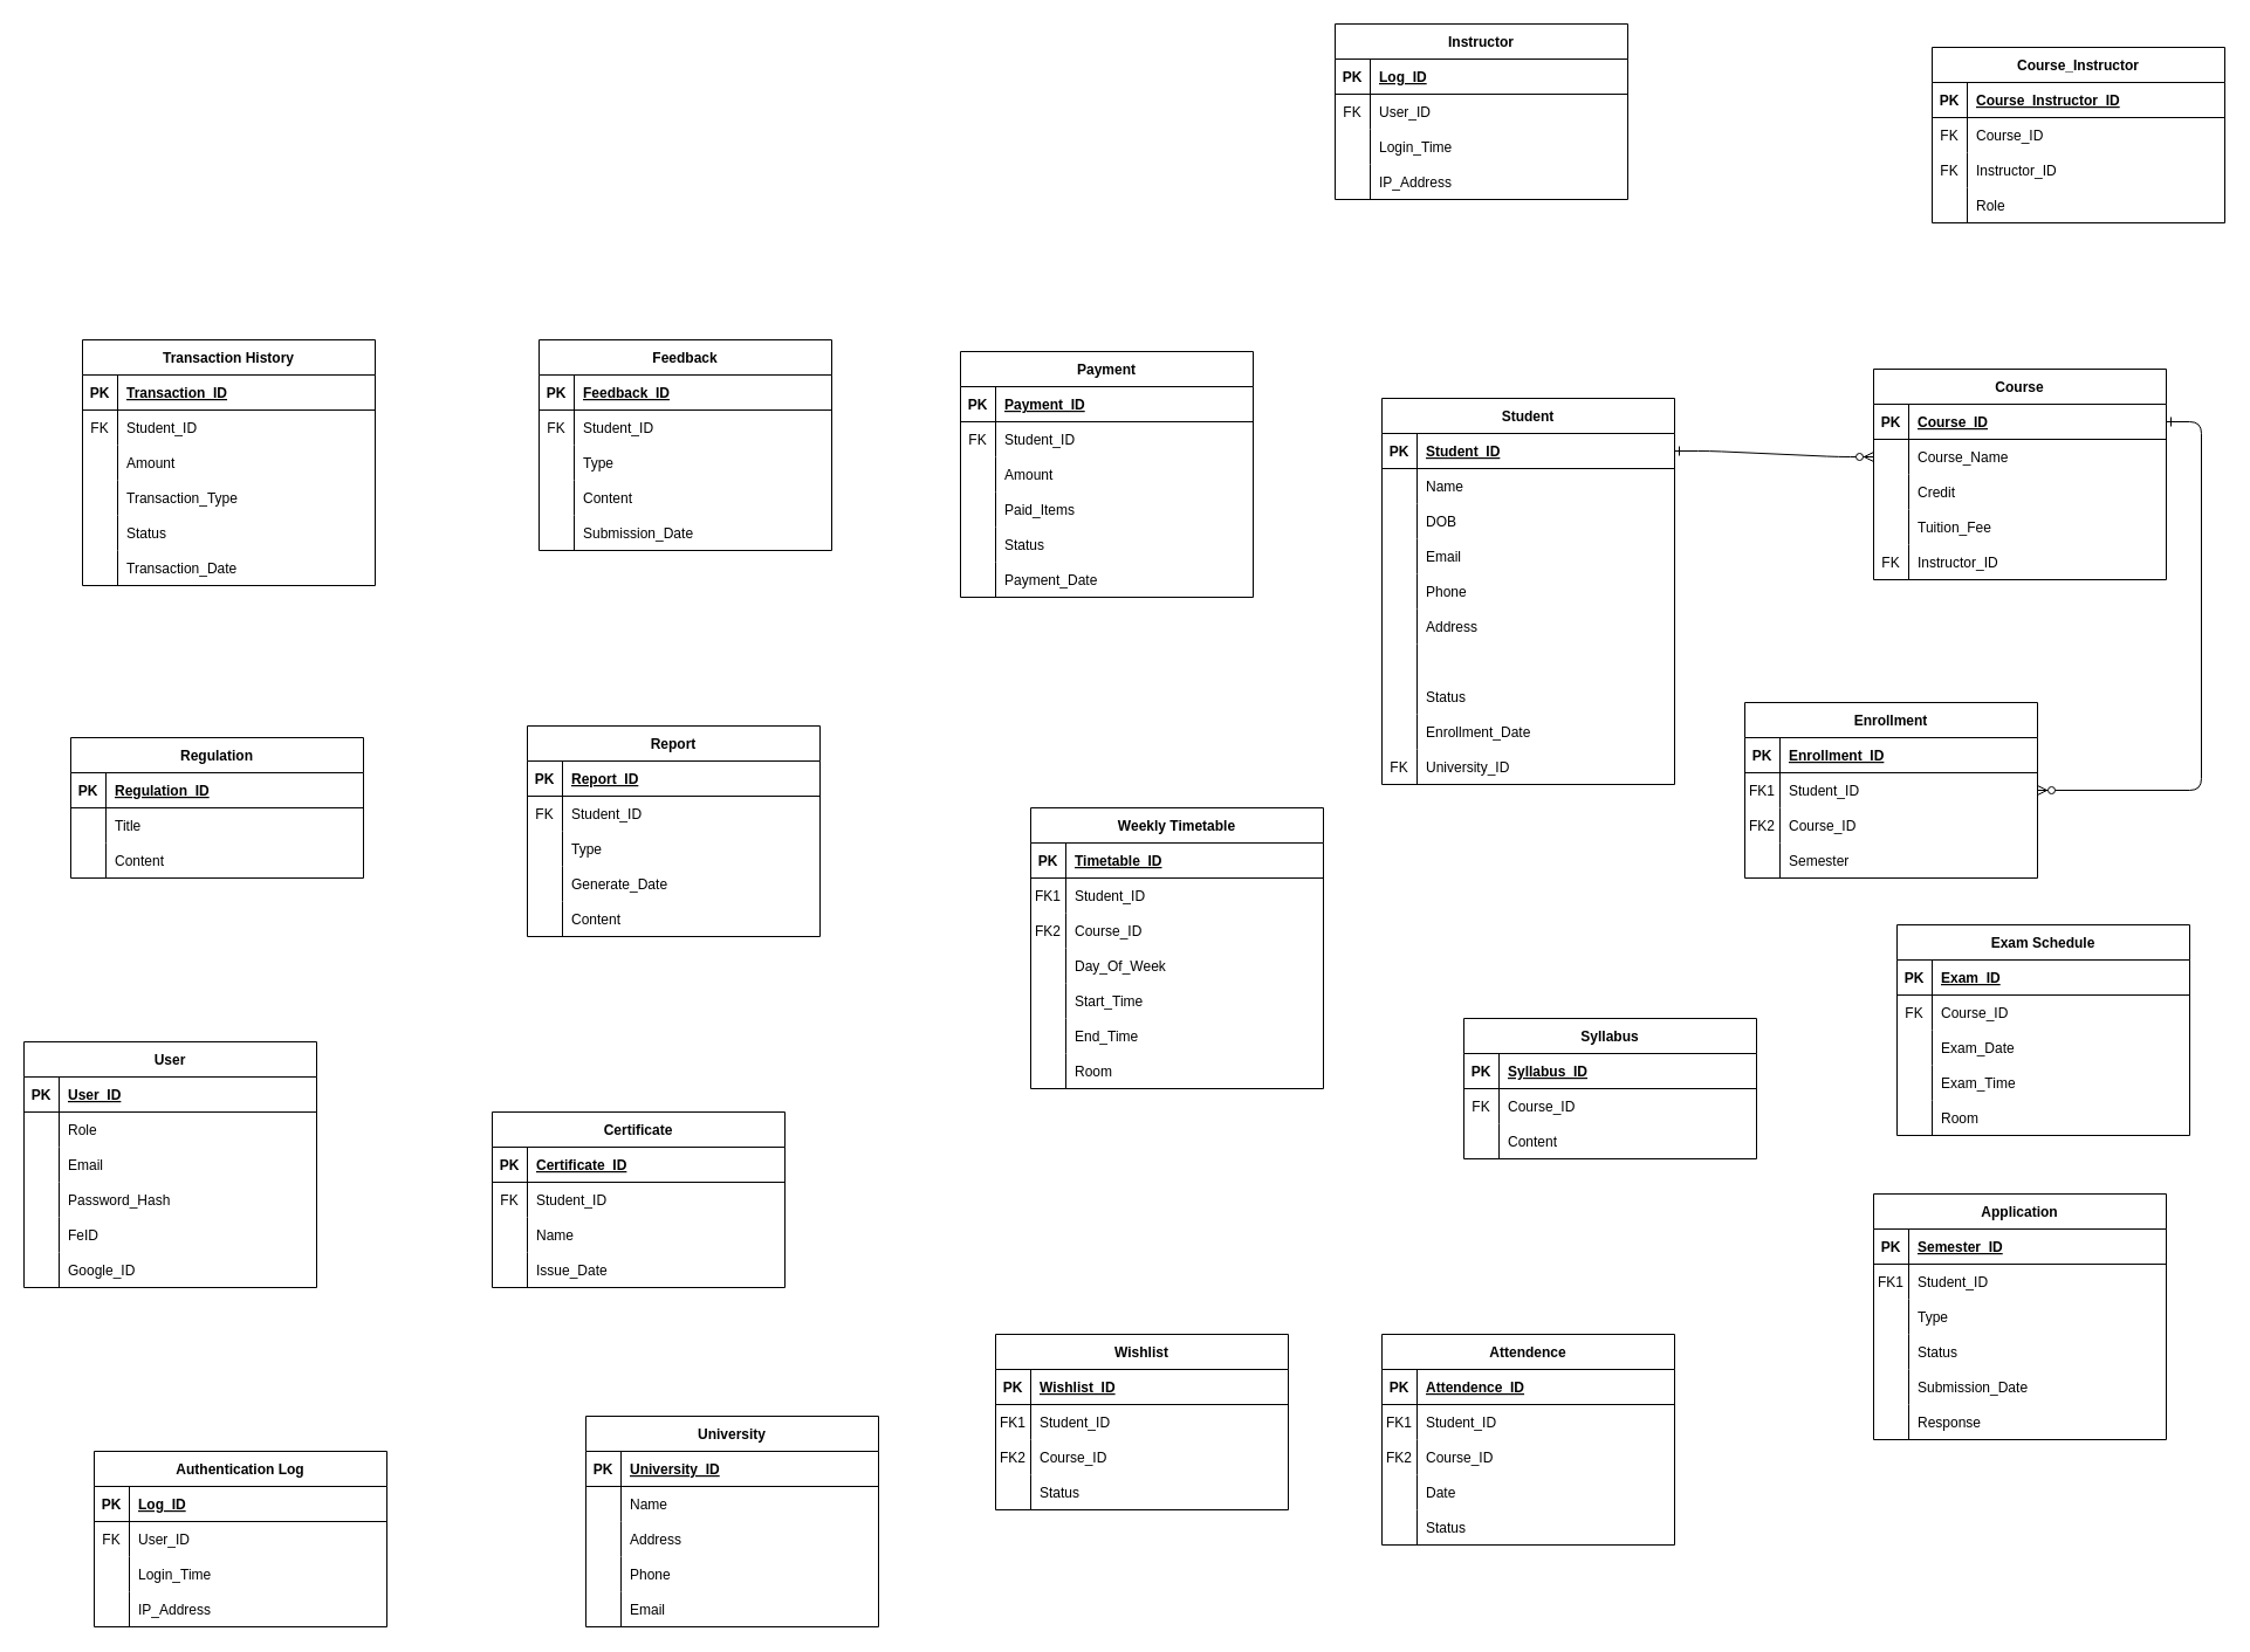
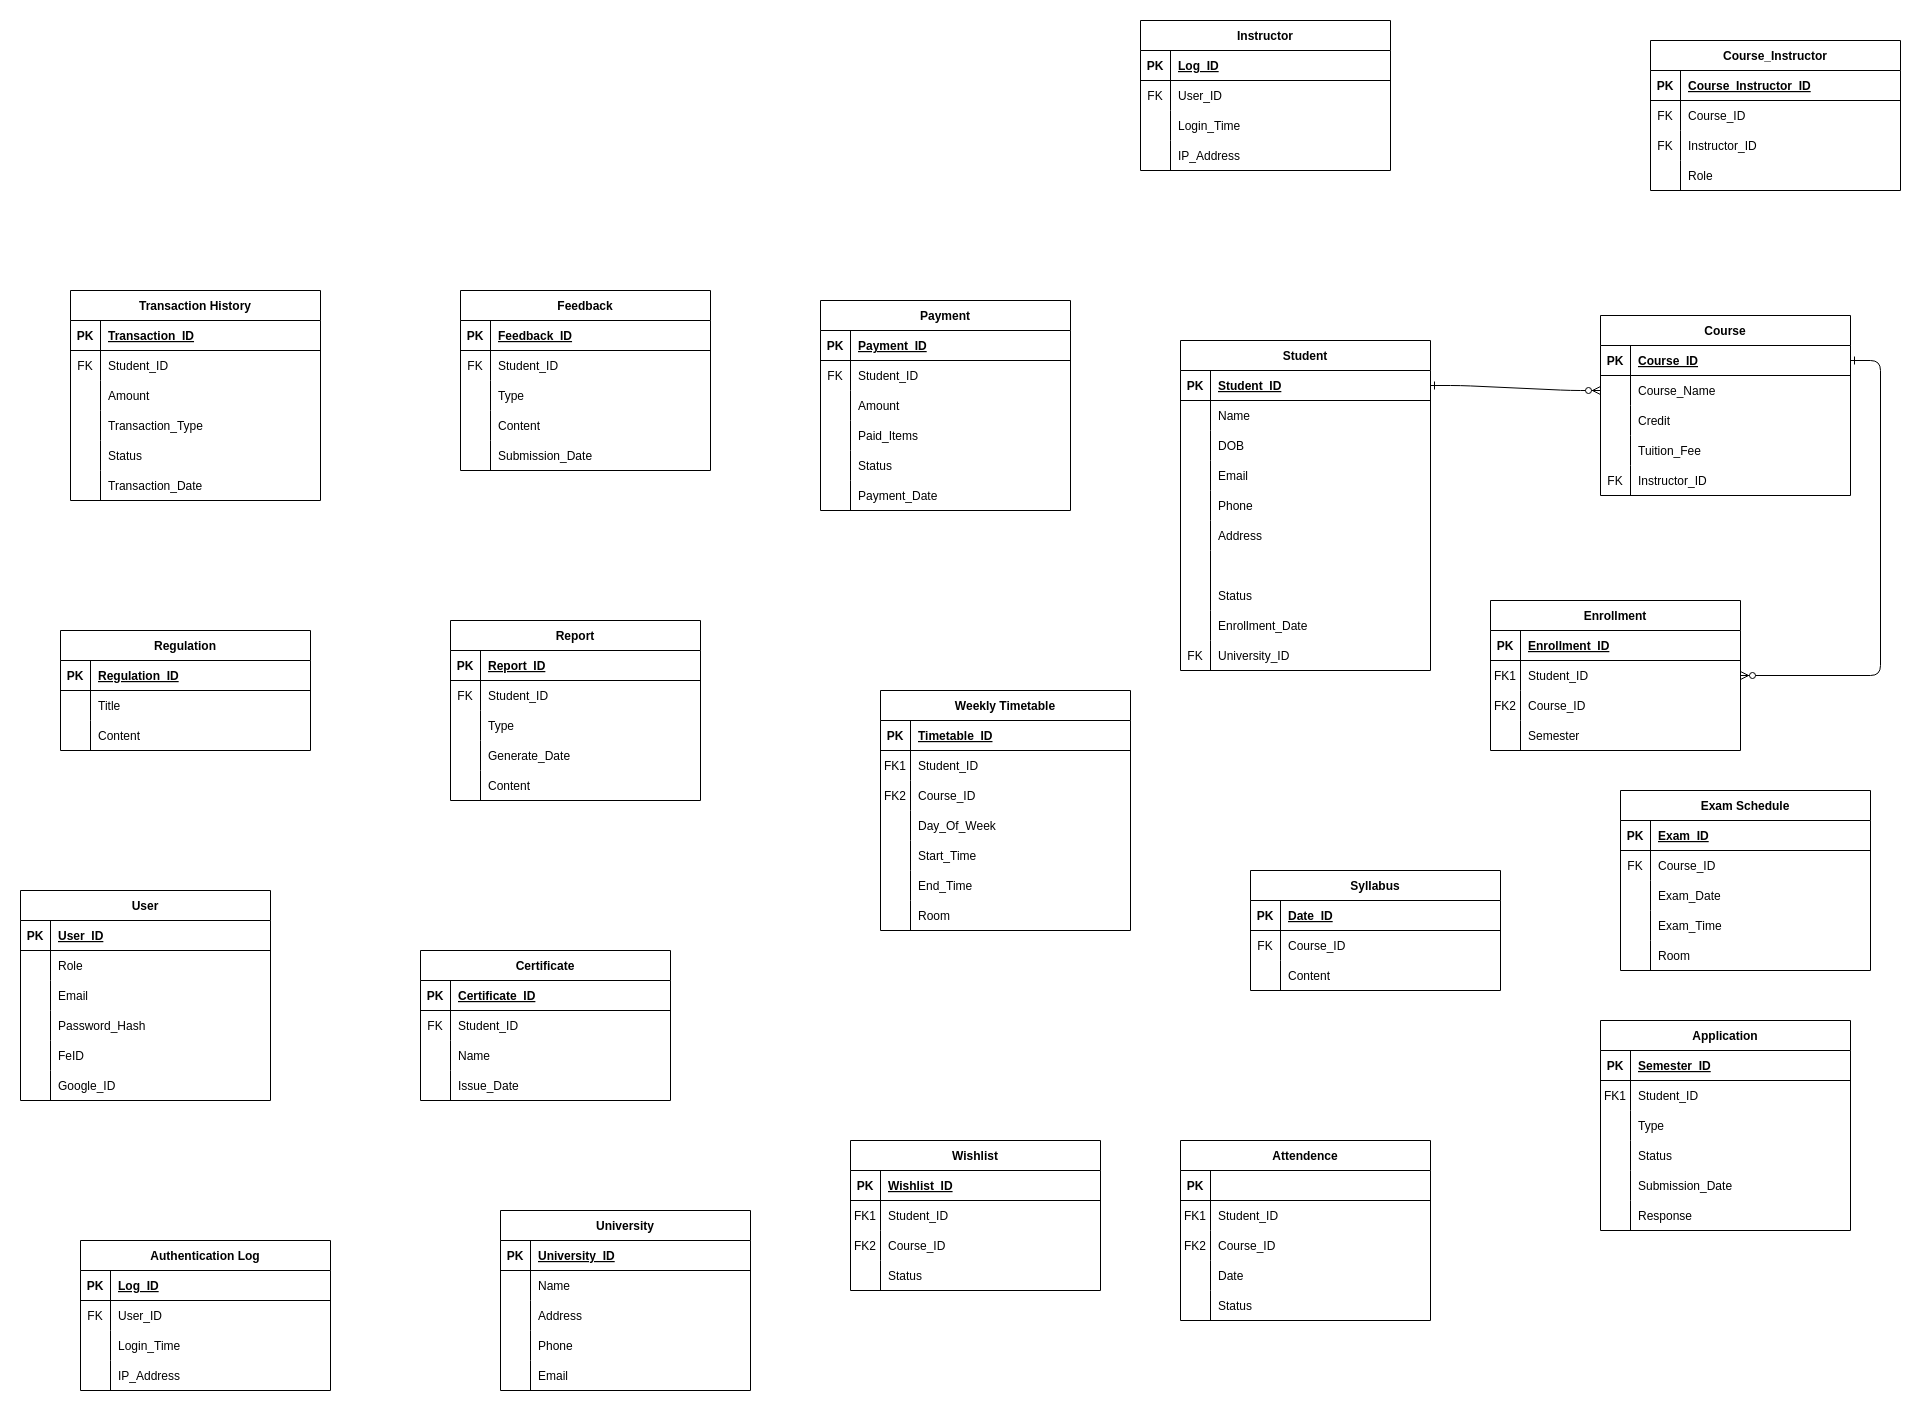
- <mxCell id="104" value="Syllabus_ID" style="shape=partialRectangle;overflow=hidden;connectable=0;fillColor=none;top=0;left=0;bottom=0;right=0;align=left;spacingLeft=6;fontStyle=5;" parent="102" vertex="1"><mxGeometry x="30" width="220" height="30" as="geometry"><mxRectangle width="220" height="30" as="alternateBounds" /></mxGeometry></mxCell>
+ <mxCell id="104" value="Date_ID" style="shape=partialRectangle;overflow=hidden;connectable=0;fillColor=none;top=0;left=0;bottom=0;right=0;align=left;spacingLeft=6;fontStyle=5;" parent="102" vertex="1"><mxGeometry x="30" width="220" height="30" as="geometry"><mxRectangle width="220" height="30" as="alternateBounds" /></mxGeometry></mxCell>
- <mxCell id="133" value="Attendence_ID" style="shape=partialRectangle;overflow=hidden;connectable=0;fillColor=none;top=0;left=0;bottom=0;right=0;align=left;spacingLeft=6;fontStyle=5;" parent="131" vertex="1"><mxGeometry x="30" width="220" height="30" as="geometry"><mxRectangle width="220" height="30" as="alternateBounds" /></mxGeometry></mxCell>
